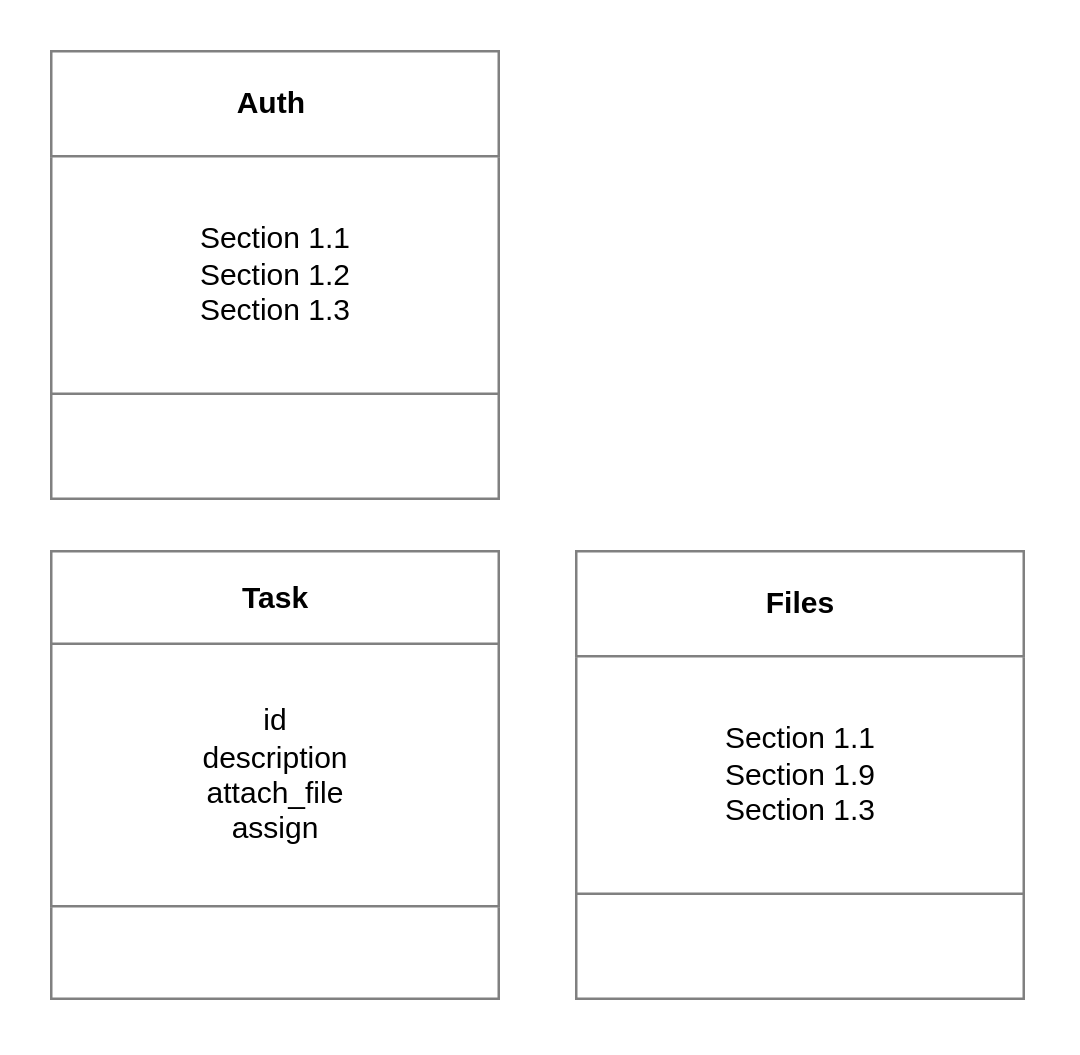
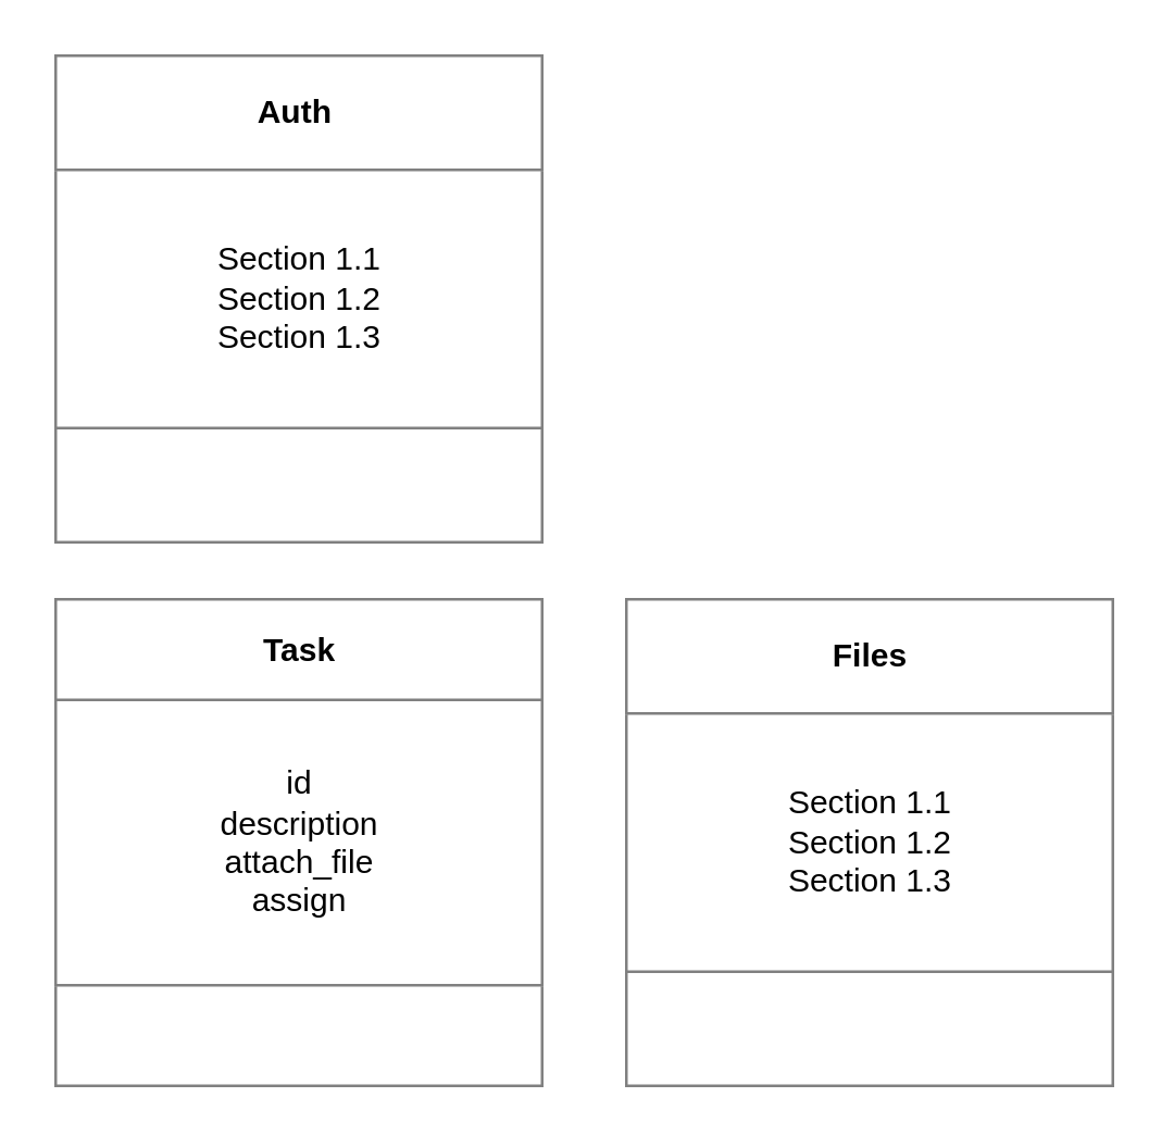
- <mxCell id="4" value="&lt;table border=&quot;1&quot; width=&quot;100%&quot; height=&quot;100%&quot; cellpadding=&quot;4&quot; style=&quot;width:100%;height:100%;border-collapse:collapse;&quot;&gt;&lt;tbody&gt;&lt;tr&gt;&lt;th align=&quot;center&quot;&gt;Files&lt;/th&gt;&lt;/tr&gt;&lt;tr&gt;&lt;td align=&quot;center&quot;&gt;Section 1.1&lt;br&gt;Section 1.9&lt;br&gt;Section 1.3&lt;/td&gt;&lt;/tr&gt;&lt;tr&gt;&lt;td align=&quot;center&quot;&gt;&lt;br&gt;&lt;/td&gt;&lt;/tr&gt;&lt;/tbody&gt;&lt;/table&gt;" style="text;html=1;whiteSpace=wrap;strokeColor=none;fillColor=none;overflow=fill;" vertex="1" parent="1"><mxGeometry x="230" y="220" width="180" height="180" as="geometry" /></mxCell>
+ <mxCell id="4" value="&lt;table border=&quot;1&quot; width=&quot;100%&quot; height=&quot;100%&quot; cellpadding=&quot;4&quot; style=&quot;width:100%;height:100%;border-collapse:collapse;&quot;&gt;&lt;tbody&gt;&lt;tr&gt;&lt;th align=&quot;center&quot;&gt;Files&lt;/th&gt;&lt;/tr&gt;&lt;tr&gt;&lt;td align=&quot;center&quot;&gt;Section 1.1&lt;br&gt;Section 1.2&lt;br&gt;Section 1.3&lt;/td&gt;&lt;/tr&gt;&lt;tr&gt;&lt;td align=&quot;center&quot;&gt;&lt;br&gt;&lt;/td&gt;&lt;/tr&gt;&lt;/tbody&gt;&lt;/table&gt;" style="text;html=1;whiteSpace=wrap;strokeColor=none;fillColor=none;overflow=fill;" vertex="1" parent="1"><mxGeometry x="230" y="220" width="180" height="180" as="geometry" /></mxCell>
